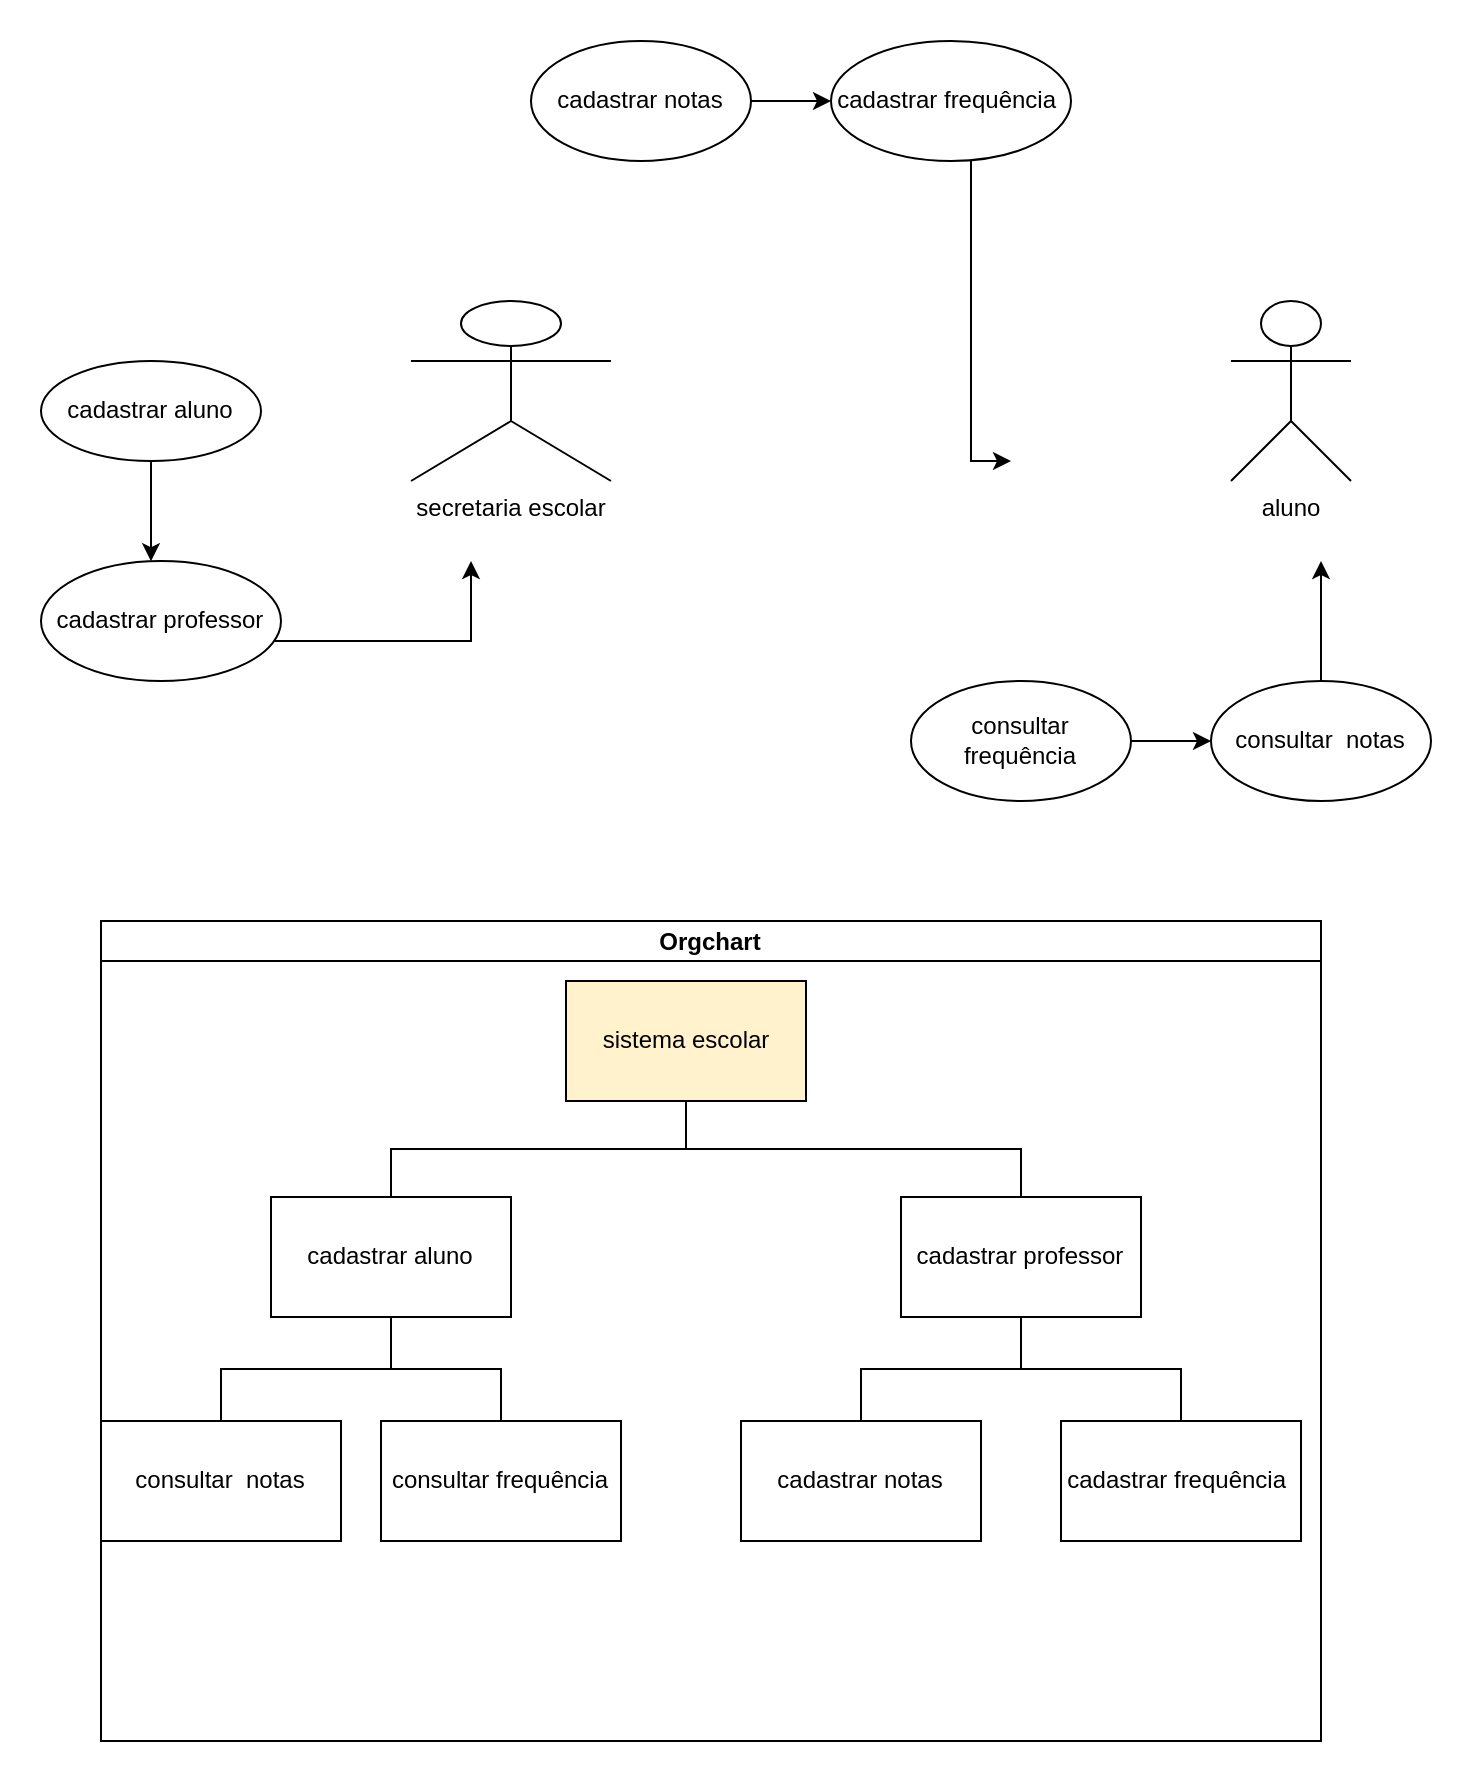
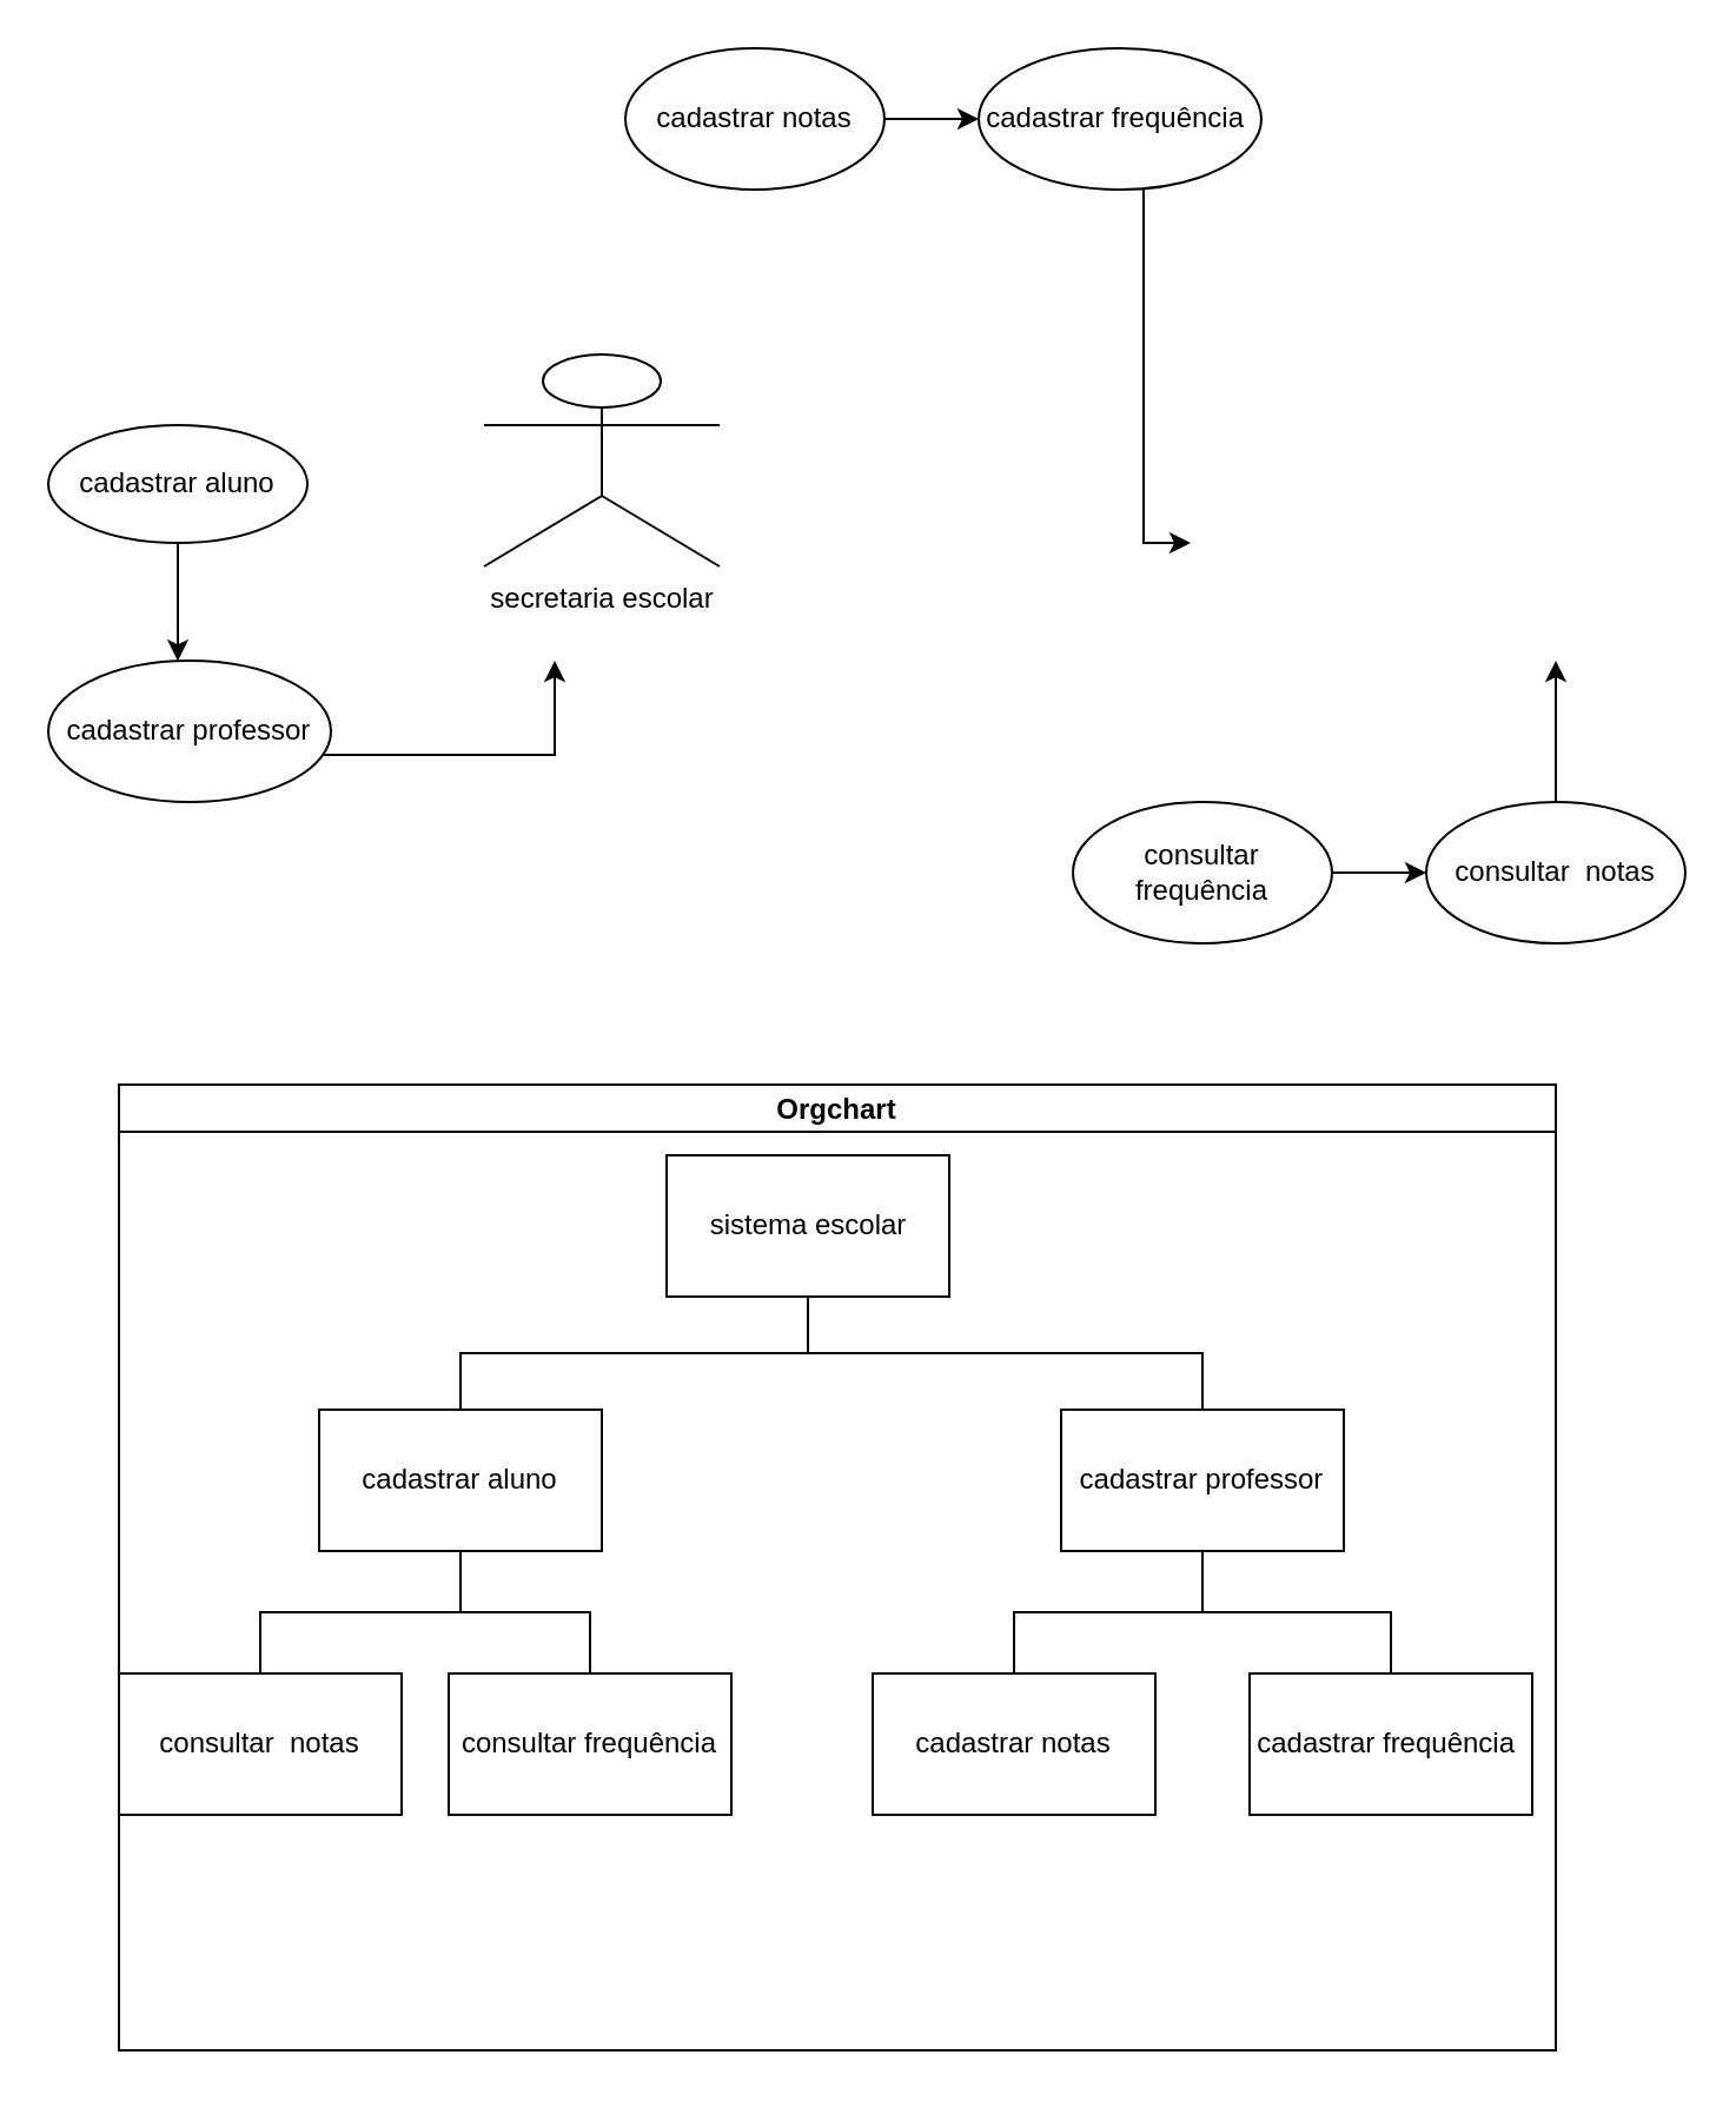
- <mxCell id="3" value="aluno" style="shape=umlActor;verticalLabelPosition=bottom;verticalAlign=top;html=1;outlineConnect=0;" parent="1" vertex="1"><mxGeometry x="615" y="150" width="60" height="90" as="geometry" /></mxCell>
- <mxCell id="17" value="sistema escolar" style="whiteSpace=wrap;html=1;align=center;treeFolding=1;treeMoving=1;newEdgeStyle={&quot;edgeStyle&quot;:&quot;elbowEdgeStyle&quot;,&quot;startArrow&quot;:&quot;none&quot;,&quot;endArrow&quot;:&quot;none&quot;};fillColor=#fff2cc;" vertex="1" parent="16"><mxGeometry x="232.5" y="30" width="120" height="60" as="geometry" /></mxCell>
+ <mxCell id="17" value="sistema escolar" style="whiteSpace=wrap;html=1;align=center;treeFolding=1;treeMoving=1;newEdgeStyle={&quot;edgeStyle&quot;:&quot;elbowEdgeStyle&quot;,&quot;startArrow&quot;:&quot;none&quot;,&quot;endArrow&quot;:&quot;none&quot;};" vertex="1" parent="16"><mxGeometry x="232.5" y="30" width="120" height="60" as="geometry" /></mxCell>
